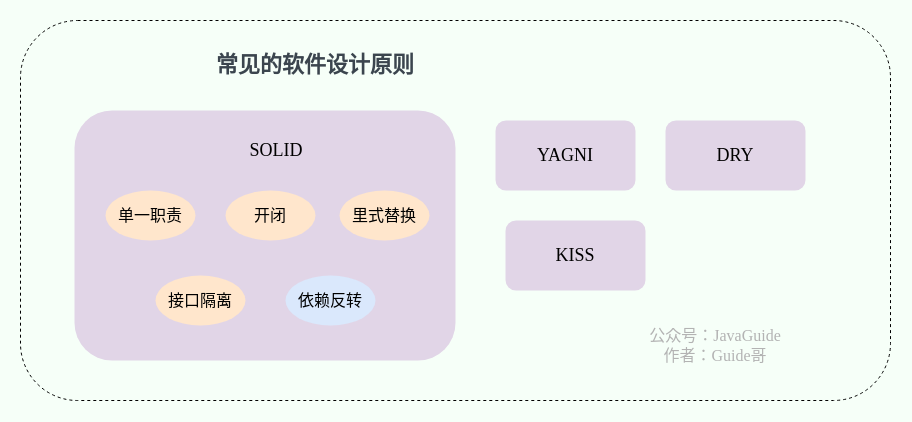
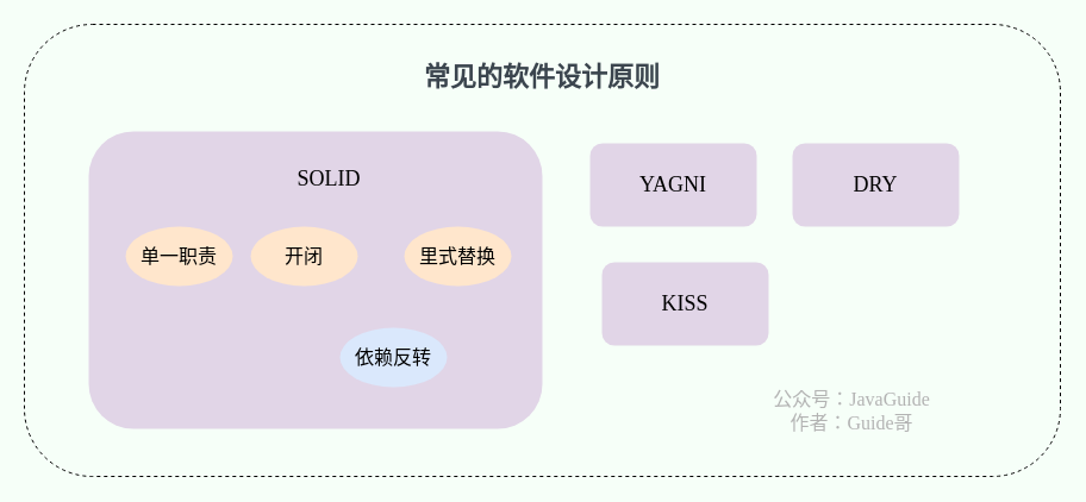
- <mxCell id="14" value="&lt;strong style=&quot;box-sizing: border-box; caret-color: rgb(59, 69, 78); color: rgb(59, 69, 78); font-size: 22px; orphans: 4; text-align: start;&quot;&gt;常见的软件设计原则&lt;/strong&gt;" style="text;html=1;strokeColor=none;fillColor=none;align=center;verticalAlign=middle;whiteSpace=wrap;rounded=0;fontSize=22;fontFamily=JetBrains Mono;fontSource=https%3A%2F%2Ffonts.googleapis.com%2Fcss%3Ffamily%3DJetBrains%2BMono;" vertex="1" parent="1"><mxGeometry x="212" y="50" width="206" height="30" as="geometry" /></mxCell>
+ <mxCell id="14" value="&lt;strong style=&quot;box-sizing: border-box; caret-color: rgb(59, 69, 78); color: rgb(59, 69, 78); font-size: 22px; orphans: 4; text-align: start;&quot;&gt;常见的软件设计原则&lt;/strong&gt;" style="text;html=1;strokeColor=none;fillColor=none;align=center;verticalAlign=middle;whiteSpace=wrap;rounded=0;fontSize=22;fontFamily=JetBrains Mono;fontSource=https%3A%2F%2Ffonts.googleapis.com%2Fcss%3Ffamily%3DJetBrains%2BMono;" vertex="1" parent="1"><mxGeometry x="352" y="50" width="206" height="30" as="geometry" /></mxCell>
- <mxCell id="7" value="开闭" style="ellipse;whiteSpace=wrap;html=1;strokeWidth=1;fontSize=16;fillColor=#ffe6cc;strokeColor=none;shadow=0;sketch=0;fontFamily=JetBrains Mono;fontSource=https%3A%2F%2Ffonts.googleapis.com%2Fcss%3Ffamily%3DJetBrains%2BMono;" parent="1" vertex="1"><mxGeometry x="225" y="190" width="90" height="50" as="geometry" /></mxCell>
+ <mxCell id="7" value="开闭" style="ellipse;whiteSpace=wrap;html=1;strokeWidth=1;fontSize=16;fillColor=#ffe6cc;strokeColor=none;shadow=0;sketch=0;fontFamily=JetBrains Mono;fontSource=https%3A%2F%2Ffonts.googleapis.com%2Fcss%3Ffamily%3DJetBrains%2BMono;" parent="1" vertex="1"><mxGeometry x="210" y="190" width="90" height="50" as="geometry" /></mxCell>
- <mxCell id="9" value="接口隔离" style="ellipse;whiteSpace=wrap;html=1;strokeWidth=1;fontSize=16;fillColor=#ffe6cc;strokeColor=none;shadow=0;sketch=0;fontFamily=JetBrains Mono;fontSource=https%3A%2F%2Ffonts.googleapis.com%2Fcss%3Ffamily%3DJetBrains%2BMono;" parent="1" vertex="1"><mxGeometry x="155" y="275" width="90" height="50" as="geometry" /></mxCell>
